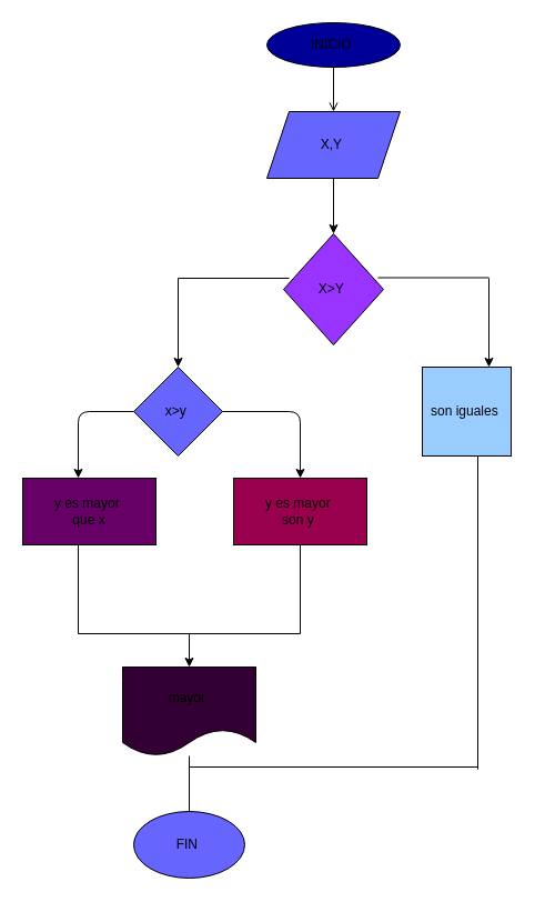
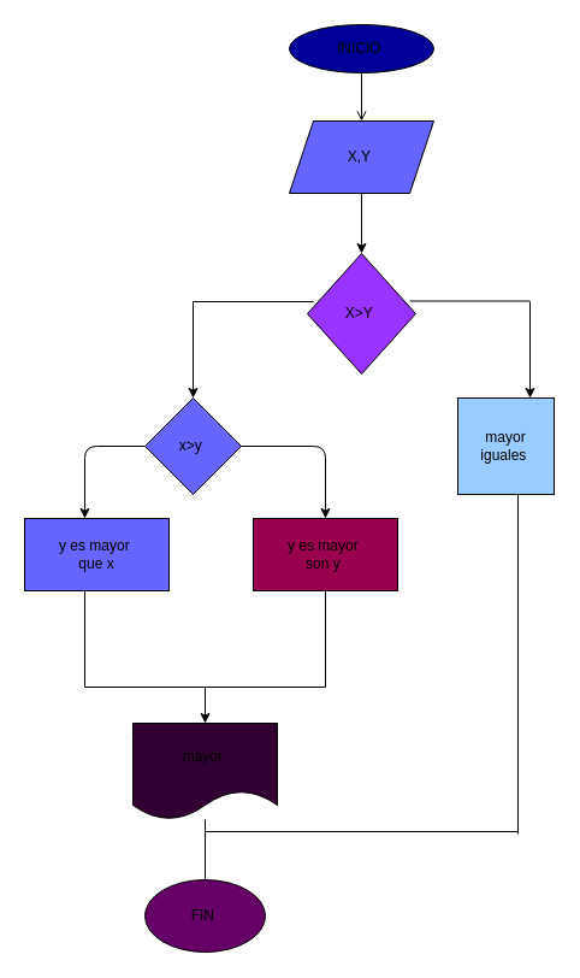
- <mxCell id="17" value="son iguales&amp;nbsp;" style="whiteSpace=wrap;html=1;aspect=fixed;fillColor=#99CCFF;" parent="1" vertex="1"><mxGeometry x="380" y="330" width="80" height="80" as="geometry" /></mxCell>
+ <mxCell id="17" value="mayor iguales&amp;nbsp;" style="whiteSpace=wrap;html=1;aspect=fixed;fillColor=#99CCFF;" parent="1" vertex="1"><mxGeometry x="380" y="330" width="80" height="80" as="geometry" /></mxCell>
- <mxCell id="19" value="y es mayor&amp;nbsp;&lt;br&gt;que x" style="rounded=0;whiteSpace=wrap;html=1;fillColor=#660066;" parent="1" vertex="1"><mxGeometry x="20" y="430" width="120" height="60" as="geometry" /></mxCell>
+ <mxCell id="19" value="y es mayor&amp;nbsp;&lt;br&gt;que x" style="rounded=0;whiteSpace=wrap;html=1;fillColor=#6666ff;" parent="1" vertex="1"><mxGeometry x="20" y="430" width="120" height="60" as="geometry" /></mxCell>
- <mxCell id="13" value="FIN&amp;nbsp;" style="ellipse;whiteSpace=wrap;html=1;fillColor=#6666ff;" parent="1" vertex="1"><mxGeometry x="120" y="730" width="100" height="60" as="geometry" /></mxCell>
+ <mxCell id="13" value="FIN&amp;nbsp;" style="ellipse;whiteSpace=wrap;html=1;fillColor=#660066;" parent="1" vertex="1"><mxGeometry x="120" y="730" width="100" height="60" as="geometry" /></mxCell>
